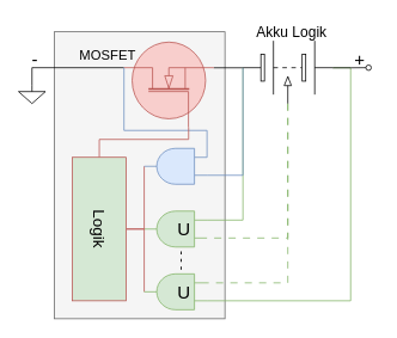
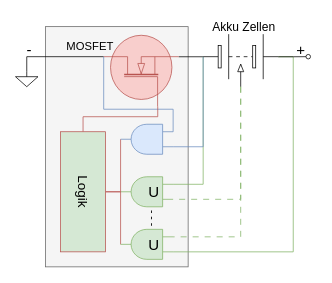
- <mxCell id="27" value="&lt;font style=&quot;font-size: 16px;&quot;&gt;Akku Logik&lt;/font&gt;" style="text;html=1;align=center;verticalAlign=middle;resizable=0;points=[];autosize=1;strokeColor=none;fillColor=none;" vertex="1" parent="1"><mxGeometry x="269" y="20" width="110" height="30" as="geometry" /></mxCell>
+ <mxCell id="27" value="&lt;font style=&quot;font-size: 16px;&quot;&gt;Akku Zellen&lt;/font&gt;" style="text;html=1;align=center;verticalAlign=middle;resizable=0;points=[];autosize=1;strokeColor=none;fillColor=none;" vertex="1" parent="1"><mxGeometry x="269" y="20" width="110" height="30" as="geometry" /></mxCell>
